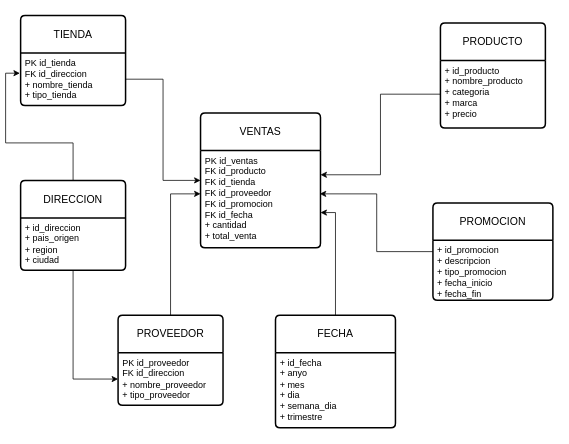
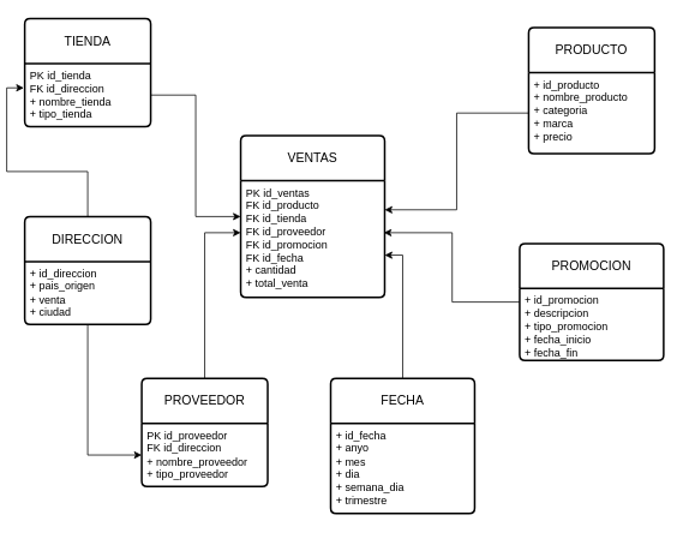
- <mxCell id="16" value="+ id_direccion&lt;br&gt;+ pais_origen&lt;br&gt;+ region&lt;div&gt;+ ciudad&lt;/div&gt;" style="align=left;strokeColor=none;fillColor=none;spacingLeft=4;spacingRight=4;fontSize=12;verticalAlign=top;resizable=0;rotatable=0;part=1;html=1;whiteSpace=wrap;" vertex="1" parent="15"><mxGeometry y="50" width="140" height="70" as="geometry" /></mxCell>
+ <mxCell id="16" value="+ id_direccion&lt;br&gt;+ pais_origen&lt;br&gt;+ venta&lt;div&gt;+ ciudad&lt;/div&gt;" style="align=left;strokeColor=none;fillColor=none;spacingLeft=4;spacingRight=4;fontSize=12;verticalAlign=top;resizable=0;rotatable=0;part=1;html=1;whiteSpace=wrap;" vertex="1" parent="15"><mxGeometry y="50" width="140" height="70" as="geometry" /></mxCell>
